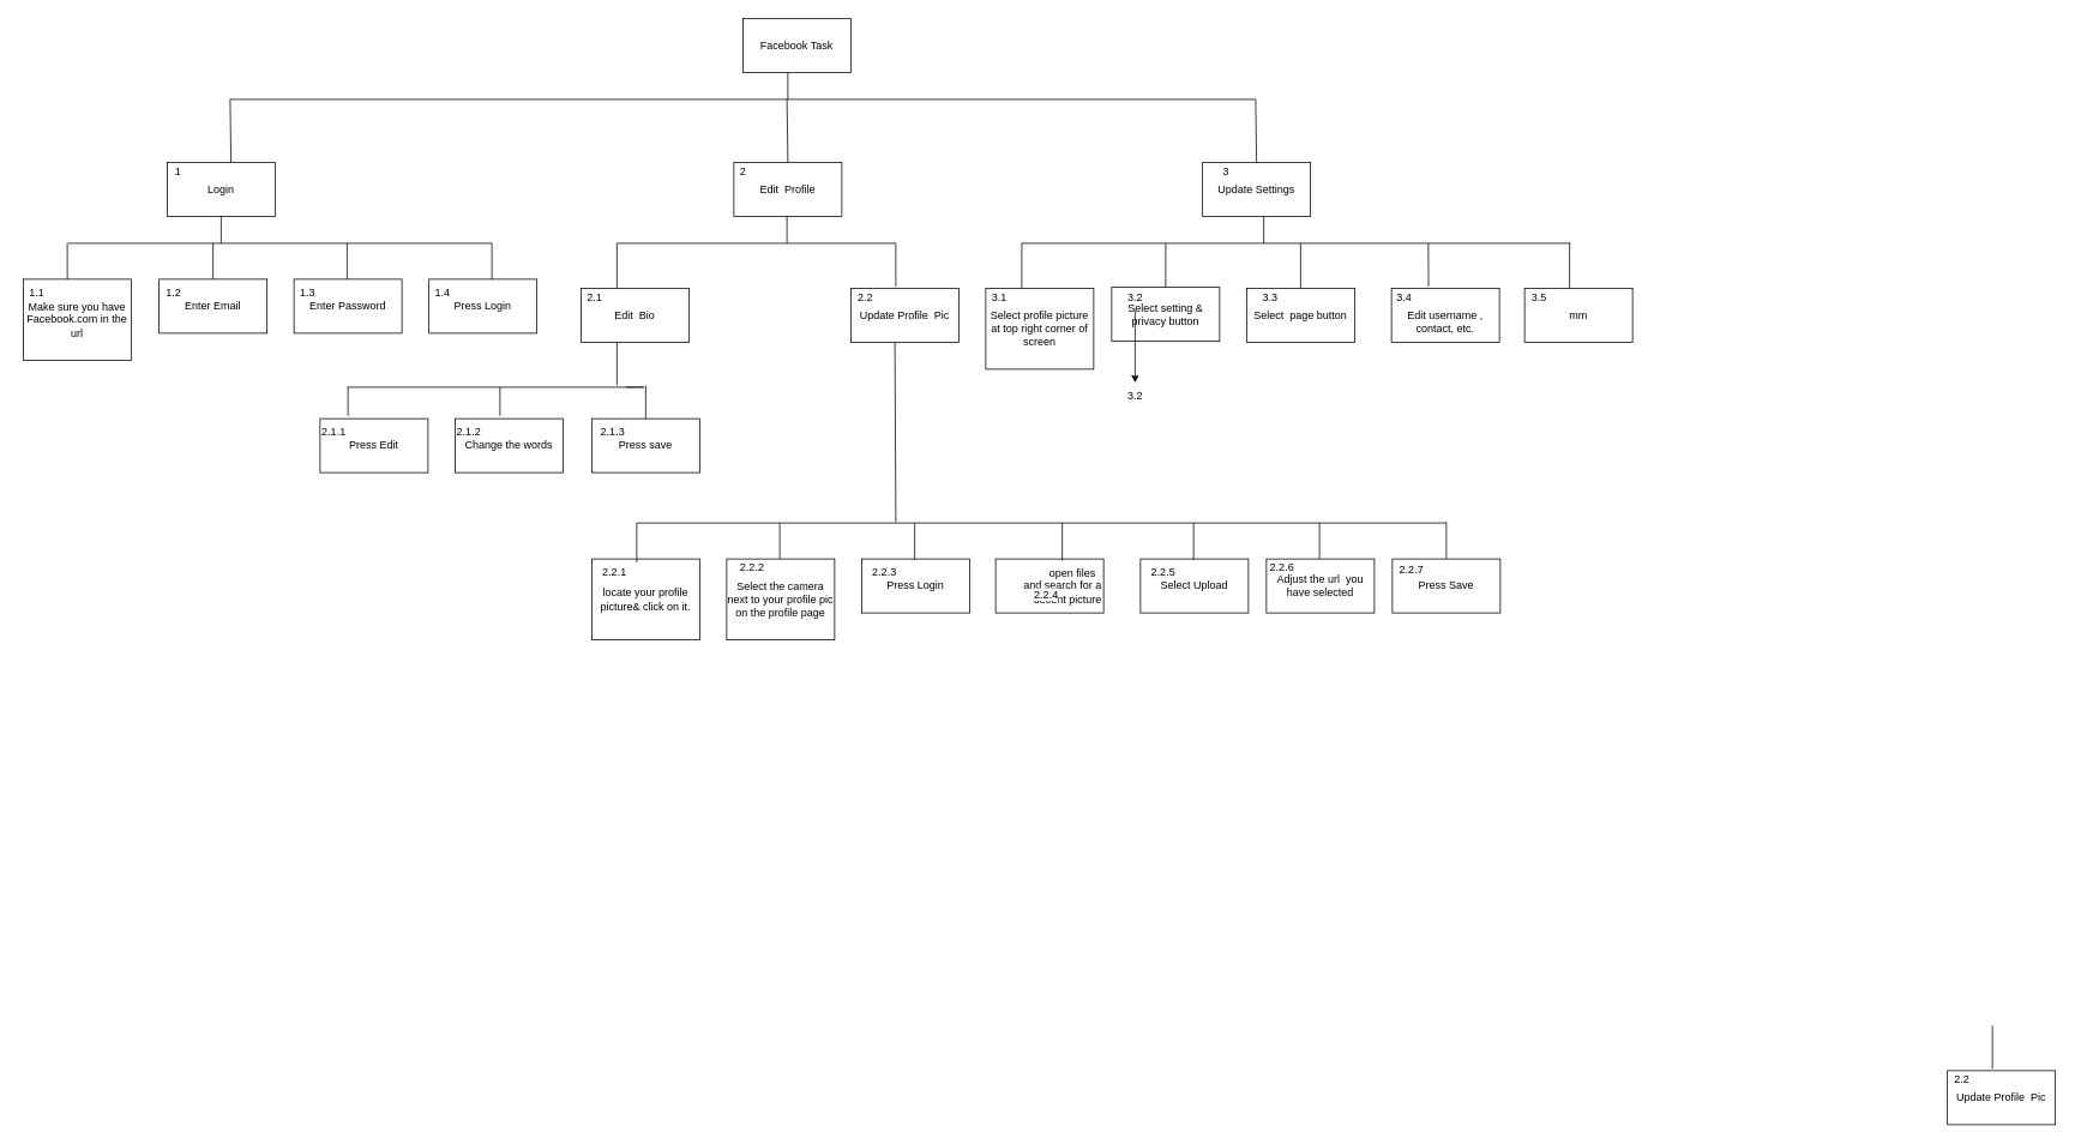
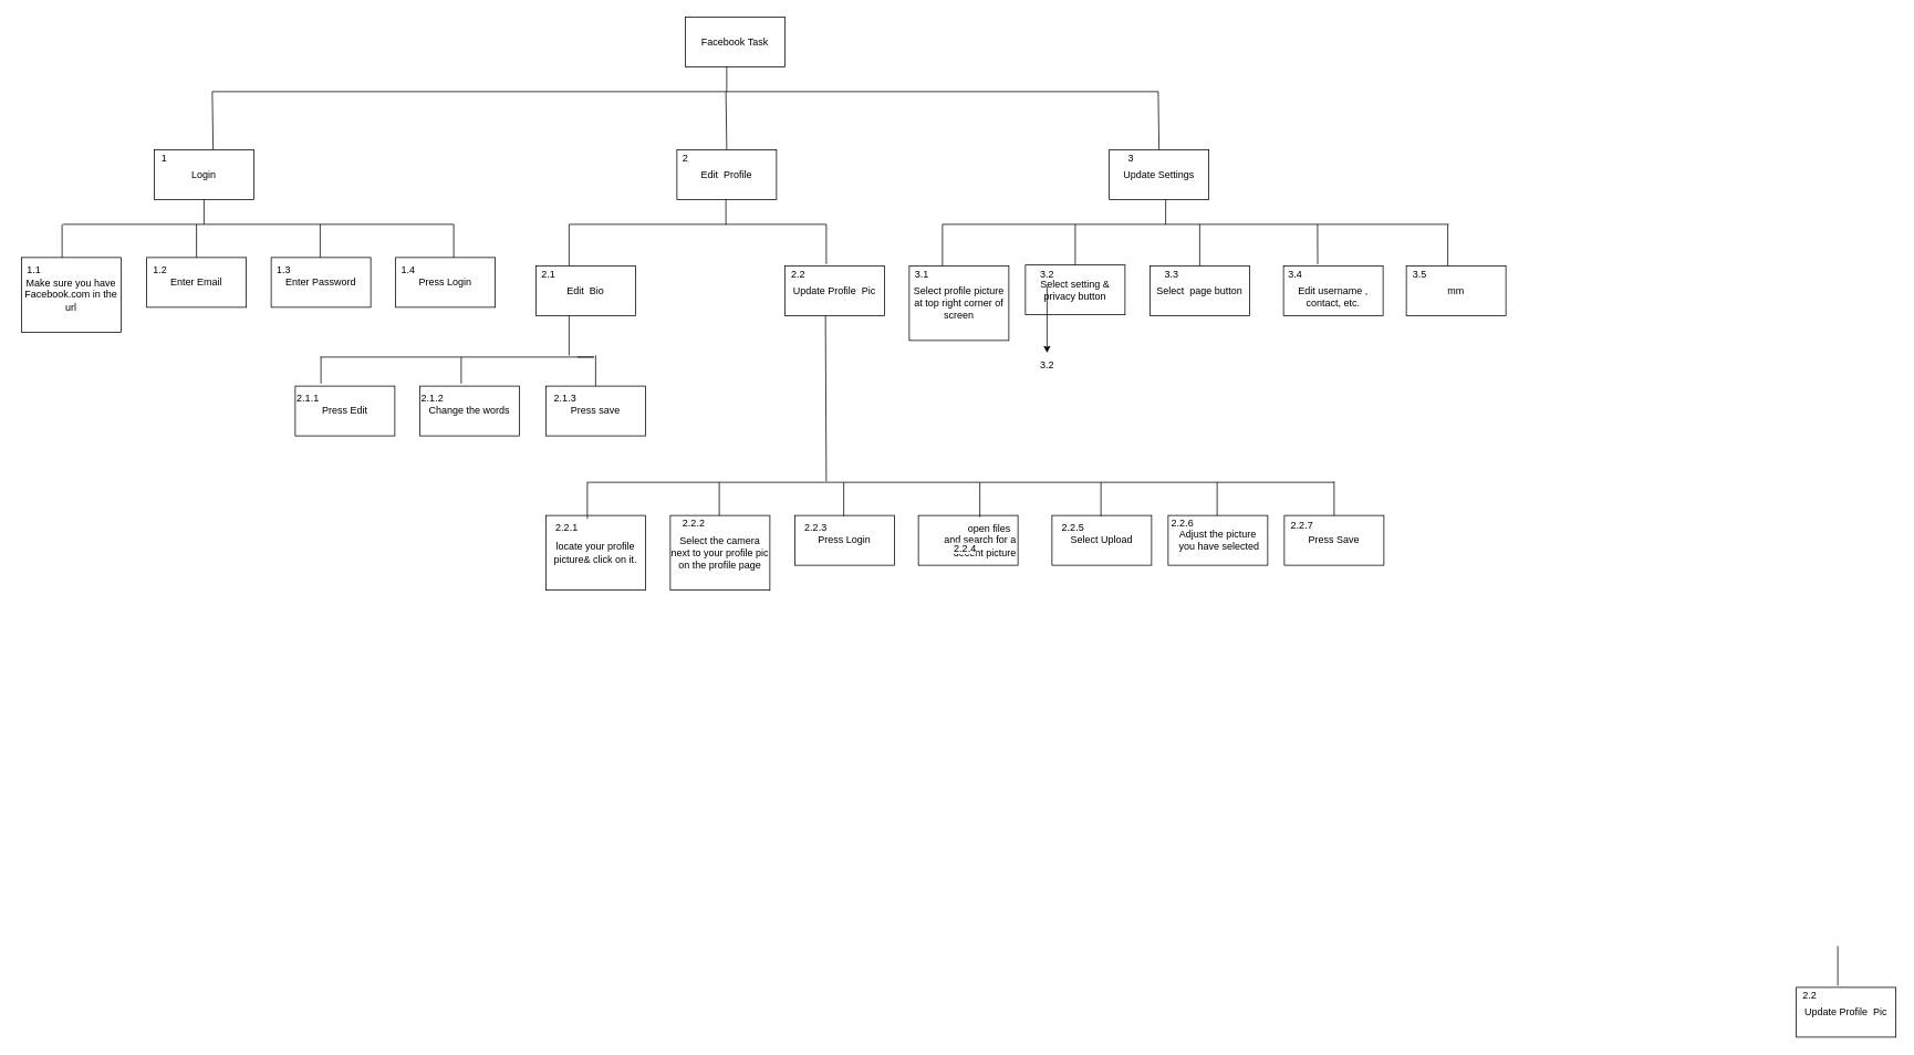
- <mxCell id="53" value="Adjust the url &amp;nbsp;you have selected" style="rounded=0;whiteSpace=wrap;html=1;" parent="1" vertex="1"><mxGeometry x="1407" y="621" width="120" height="60" as="geometry" /></mxCell>
+ <mxCell id="53" value="Adjust the picture &amp;nbsp;you have selected" style="rounded=0;whiteSpace=wrap;html=1;" parent="1" vertex="1"><mxGeometry x="1407" y="621" width="120" height="60" as="geometry" /></mxCell>
